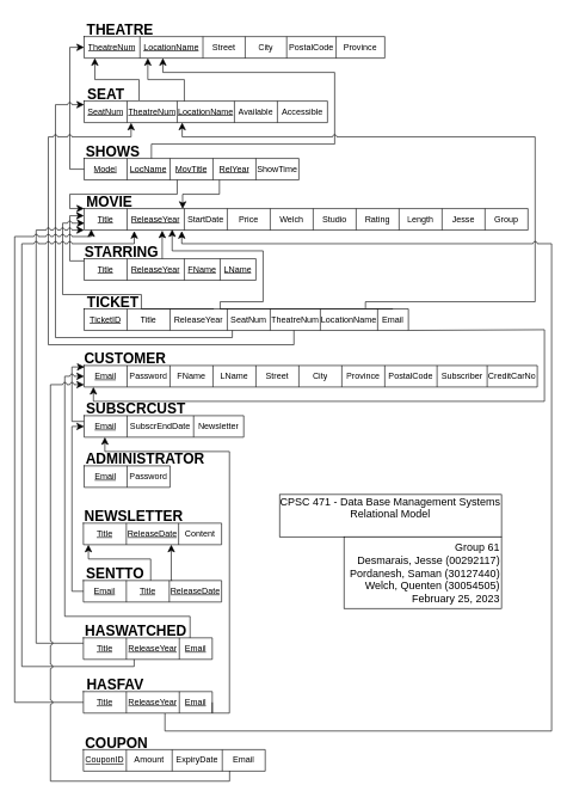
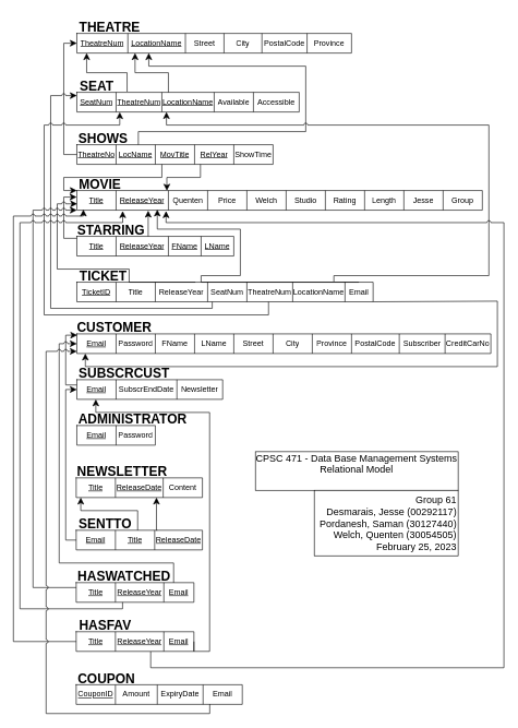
- <mxCell id="23" value="&lt;u style=&quot;border-color: var(--border-color);&quot;&gt;Model&lt;/u&gt;" style="shape=partialRectangle;html=1;whiteSpace=wrap;connectable=0;fillColor=none;top=0;left=0;bottom=0;right=0;overflow=hidden;" vertex="1" parent="22"><mxGeometry width="60" height="30" as="geometry"><mxRectangle width="60" height="30" as="alternateBounds" /></mxGeometry></mxCell>
+ <mxCell id="23" value="&lt;u style=&quot;border-color: var(--border-color);&quot;&gt;TheatreNo&lt;/u&gt;" style="shape=partialRectangle;html=1;whiteSpace=wrap;connectable=0;fillColor=none;top=0;left=0;bottom=0;right=0;overflow=hidden;" vertex="1" parent="22"><mxGeometry width="60" height="30" as="geometry"><mxRectangle width="60" height="30" as="alternateBounds" /></mxGeometry></mxCell>
- <mxCell id="35" value="StartDate" style="shape=partialRectangle;html=1;whiteSpace=wrap;connectable=0;fillColor=none;top=0;left=0;bottom=0;right=0;overflow=hidden;" vertex="1" parent="32"><mxGeometry x="140" width="60" height="30" as="geometry"><mxRectangle width="60" height="30" as="alternateBounds" /></mxGeometry></mxCell>
+ <mxCell id="35" value="Quenten" style="shape=partialRectangle;html=1;whiteSpace=wrap;connectable=0;fillColor=none;top=0;left=0;bottom=0;right=0;overflow=hidden;" vertex="1" parent="32"><mxGeometry x="140" width="60" height="30" as="geometry"><mxRectangle width="60" height="30" as="alternateBounds" /></mxGeometry></mxCell>
